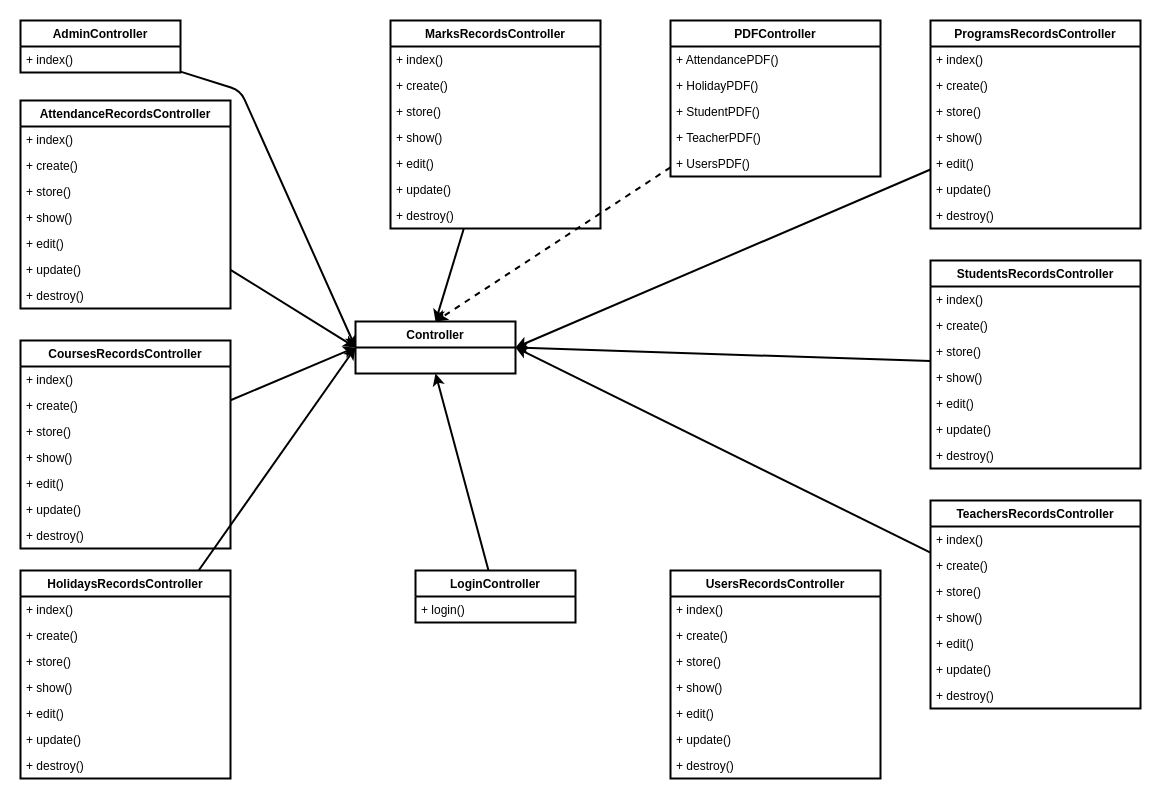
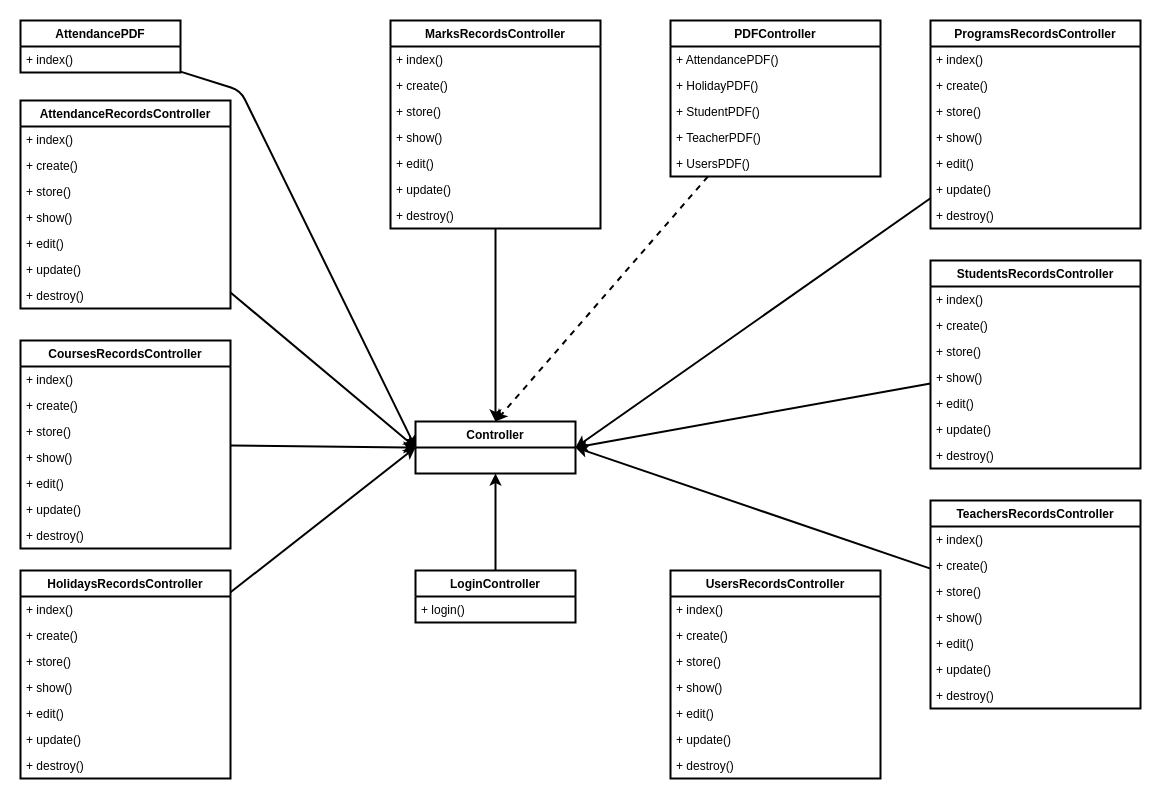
- <mxCell id="3" value="AdminController" style="swimlane;fontStyle=1;align=center;verticalAlign=top;childLayout=stackLayout;horizontal=1;startSize=26;horizontalStack=0;resizeParent=1;resizeParentMax=0;resizeLast=0;collapsible=1;marginBottom=0;strokeWidth=2;" parent="1" vertex="1"><mxGeometry x="20" y="20" width="160" height="52" as="geometry" /></mxCell>
+ <mxCell id="3" value="AttendancePDF" style="swimlane;fontStyle=1;align=center;verticalAlign=top;childLayout=stackLayout;horizontal=1;startSize=26;horizontalStack=0;resizeParent=1;resizeParentMax=0;resizeLast=0;collapsible=1;marginBottom=0;strokeWidth=2;" parent="1" vertex="1"><mxGeometry x="20" y="20" width="160" height="52" as="geometry" /></mxCell>
- <mxCell id="32" value="Controller" style="swimlane;fontStyle=1;align=center;verticalAlign=top;childLayout=stackLayout;horizontal=1;startSize=26;horizontalStack=0;resizeParent=1;resizeParentMax=0;resizeLast=0;collapsible=1;marginBottom=0;strokeWidth=2;" parent="1" vertex="1"><mxGeometry x="355" y="321" width="160" height="52" as="geometry" /></mxCell>
+ <mxCell id="32" value="Controller" style="swimlane;fontStyle=1;align=center;verticalAlign=top;childLayout=stackLayout;horizontal=1;startSize=26;horizontalStack=0;resizeParent=1;resizeParentMax=0;resizeLast=0;collapsible=1;marginBottom=0;strokeWidth=2;" parent="1" vertex="1"><mxGeometry x="415" y="421" width="160" height="52" as="geometry" /></mxCell>
